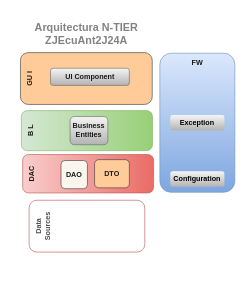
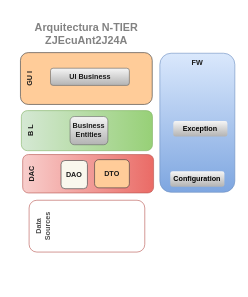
- <mxCell id="12" value="&lt;span style=&quot;color: rgb(26, 26, 26);&quot;&gt;&lt;b&gt;UI Component&lt;/b&gt;&lt;/span&gt;" style="rounded=1;whiteSpace=wrap;html=1;fillColor=#f5f5f5;strokeColor=#666666;gradientColor=#b3b3b3;" parent="1" vertex="1"><mxGeometry x="83.5" y="113.21" width="131.45" height="28.62" as="geometry" /></mxCell>
+ <mxCell id="12" value="&lt;span style=&quot;color: rgb(26, 26, 26);&quot;&gt;&lt;b&gt;UI Business&lt;/b&gt;&lt;/span&gt;" style="rounded=1;whiteSpace=wrap;html=1;fillColor=#f5f5f5;strokeColor=#666666;gradientColor=#b3b3b3;" parent="1" vertex="1"><mxGeometry x="83.5" y="113.21" width="131.45" height="28.62" as="geometry" /></mxCell>
- <mxCell id="6" value="&lt;span style=&quot;&quot;&gt;&lt;font color=&quot;#000000&quot;&gt;&lt;b&gt;Exception&lt;/b&gt;&lt;/font&gt;&lt;/span&gt;" style="rounded=1;whiteSpace=wrap;html=1;fillColor=#f5f5f5;strokeColor=none;gradientColor=#b3b3b3;" parent="1" vertex="1"><mxGeometry x="283.14" y="191.34" width="90.19" height="25.56" as="geometry" /></mxCell>
+ <mxCell id="6" value="&lt;span style=&quot;&quot;&gt;&lt;font color=&quot;#000000&quot;&gt;&lt;b&gt;Exception&lt;/b&gt;&lt;/font&gt;&lt;/span&gt;" style="rounded=1;whiteSpace=wrap;html=1;fillColor=#f5f5f5;strokeColor=none;gradientColor=#b3b3b3;" parent="1" vertex="1"><mxGeometry x="288.14" y="201.34" width="90.19" height="25.56" as="geometry" /></mxCell>
